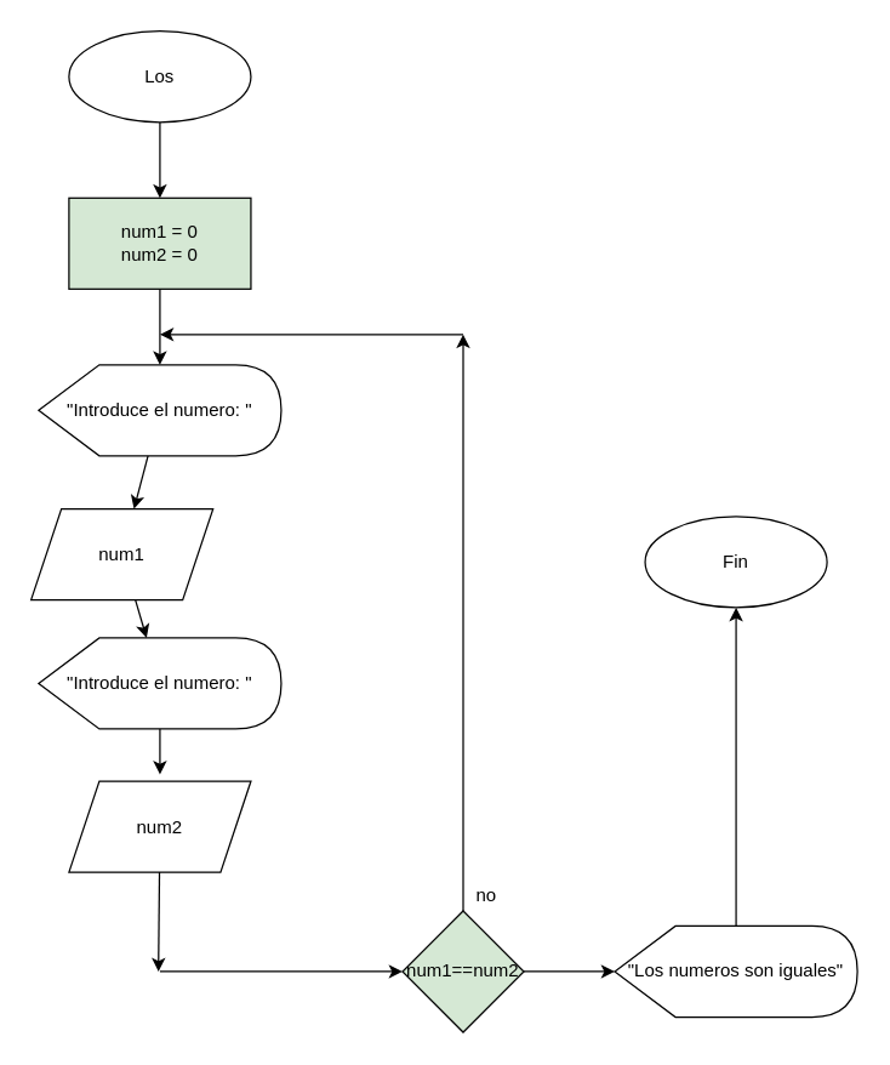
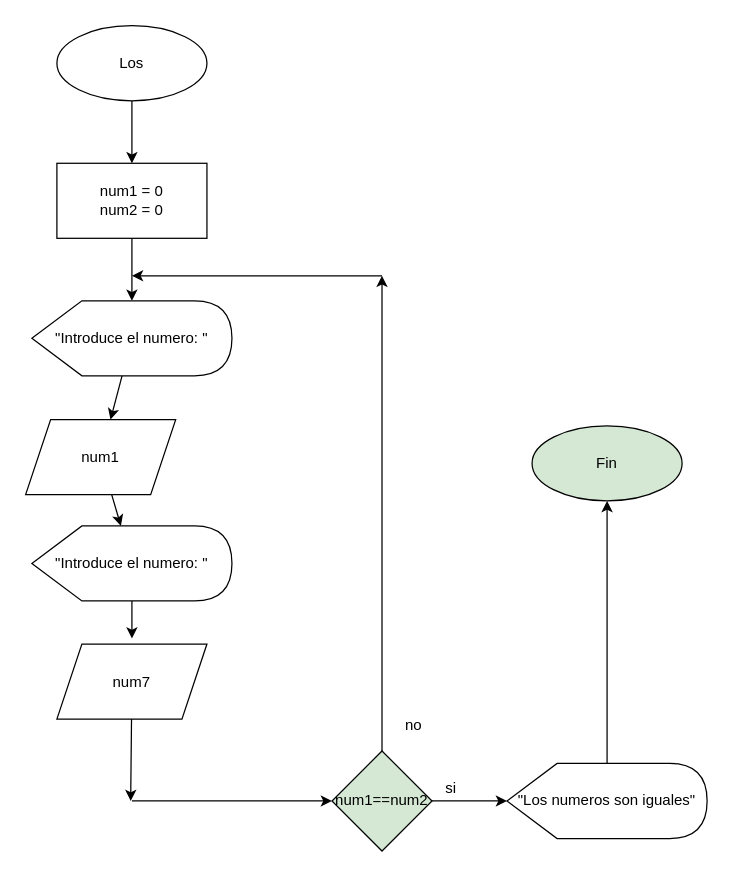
- <mxCell id="5" value="&lt;div&gt;num1 = 0&lt;/div&gt;&lt;div&gt;num2 = 0&lt;br&gt;&lt;/div&gt;" style="rounded=0;whiteSpace=wrap;html=1;fillColor=#d5e8d4;" parent="1" vertex="1"><mxGeometry x="45" y="130" width="120" height="60" as="geometry" /></mxCell>
+ <mxCell id="5" value="&lt;div&gt;num1 = 0&lt;/div&gt;&lt;div&gt;num2 = 0&lt;br&gt;&lt;/div&gt;" style="rounded=0;whiteSpace=wrap;html=1;" parent="1" vertex="1"><mxGeometry x="45" y="130" width="120" height="60" as="geometry" /></mxCell>
- <mxCell id="16" value="Fin" style="ellipse;whiteSpace=wrap;html=1;align=center;" parent="1" vertex="1"><mxGeometry x="425" y="340" width="120" height="60" as="geometry" /></mxCell>
+ <mxCell id="16" value="Fin" style="ellipse;whiteSpace=wrap;html=1;align=center;fillColor=#d5e8d4;" parent="1" vertex="1"><mxGeometry x="425" y="340" width="120" height="60" as="geometry" /></mxCell>
- <mxCell id="20" value="num2" style="shape=parallelogram;perimeter=parallelogramPerimeter;whiteSpace=wrap;html=1;fixedSize=1;" parent="1" vertex="1"><mxGeometry x="45" y="514.5" width="120" height="60" as="geometry" /></mxCell>
+ <mxCell id="20" value="num7" style="shape=parallelogram;perimeter=parallelogramPerimeter;whiteSpace=wrap;html=1;fixedSize=1;" parent="1" vertex="1"><mxGeometry x="45" y="514.5" width="120" height="60" as="geometry" /></mxCell>
- <mxCell id="23" value="no" style="text;html=1;align=center;verticalAlign=middle;resizable=0;points=[];autosize=1;strokeColor=none;fillColor=none;" vertex="1" parent="1"><mxGeometry x="305" y="580" width="30" height="20" as="geometry" /></mxCell>
+ <mxCell id="23" value="no" style="text;html=1;align=center;verticalAlign=middle;resizable=0;points=[];autosize=1;strokeColor=none;fillColor=none;" vertex="1" parent="1"><mxGeometry x="315" y="570" width="30" height="20" as="geometry" /></mxCell>
+ <mxCell id="21" value="si" style="text;html=1;align=center;verticalAlign=middle;resizable=0;points=[];autosize=1;strokeColor=none;fillColor=none;" parent="1" vertex="1"><mxGeometry x="345" y="620" width="30" height="20" as="geometry" /></mxCell>
